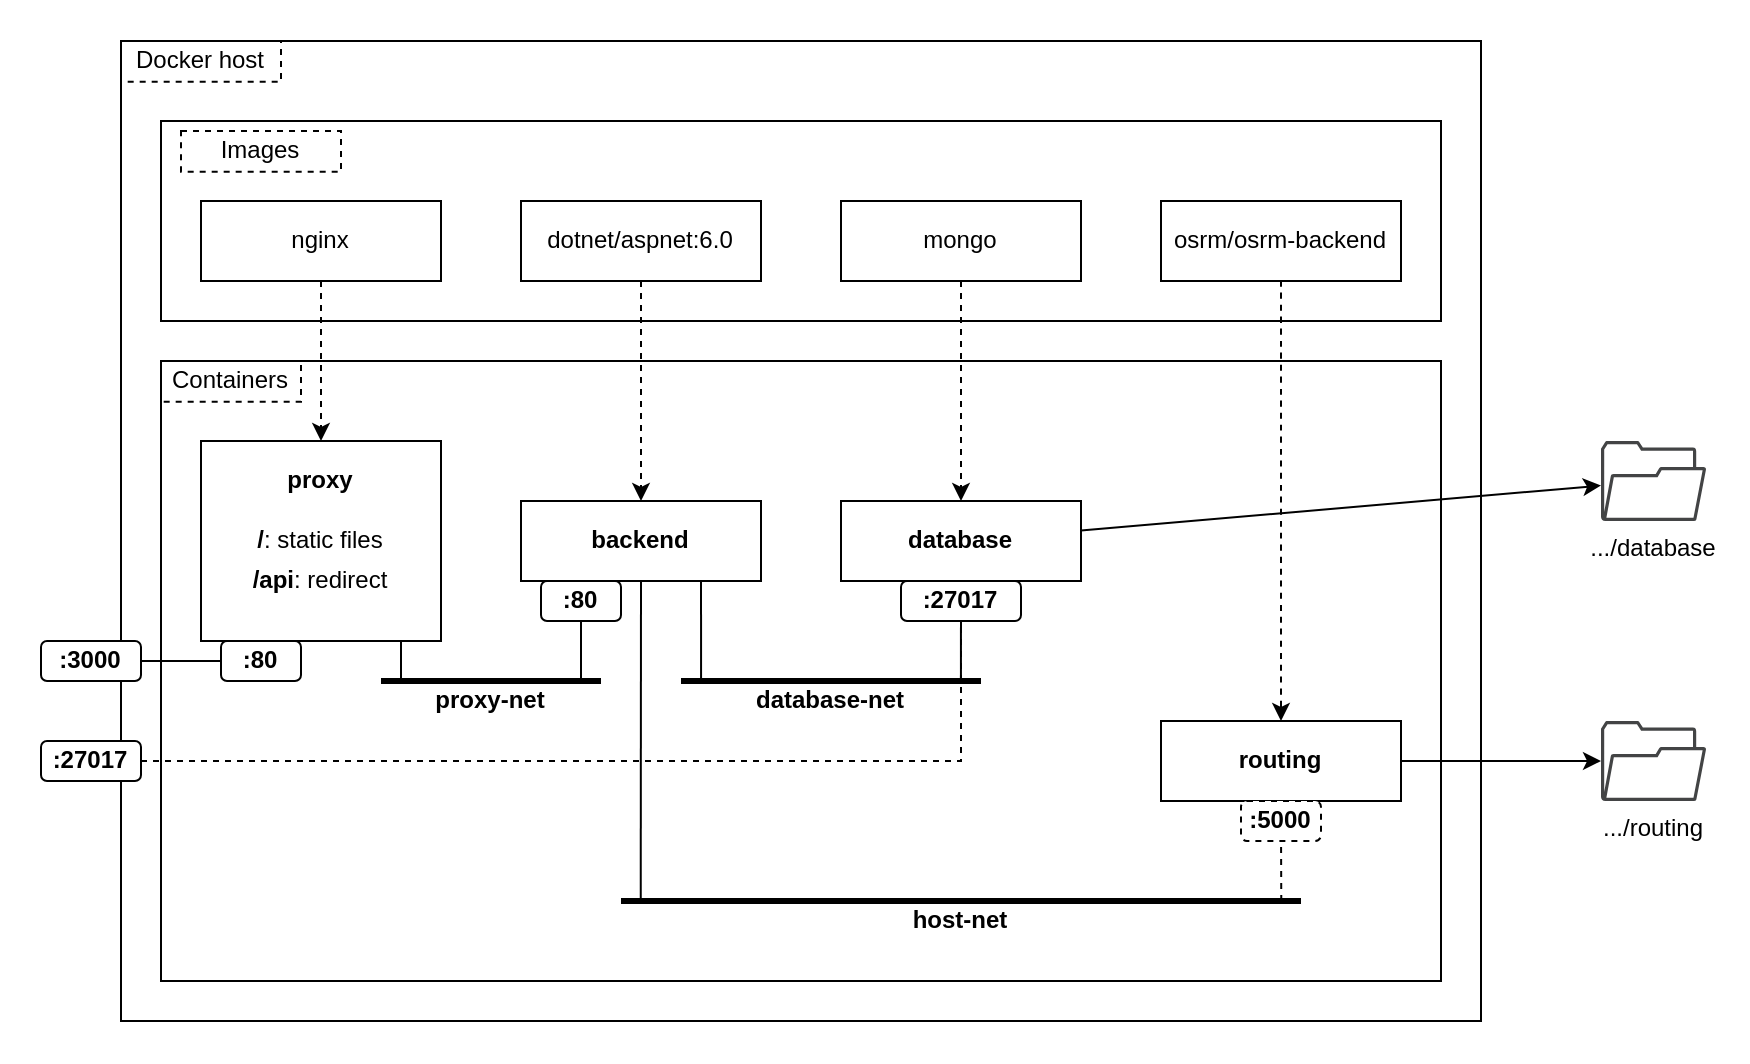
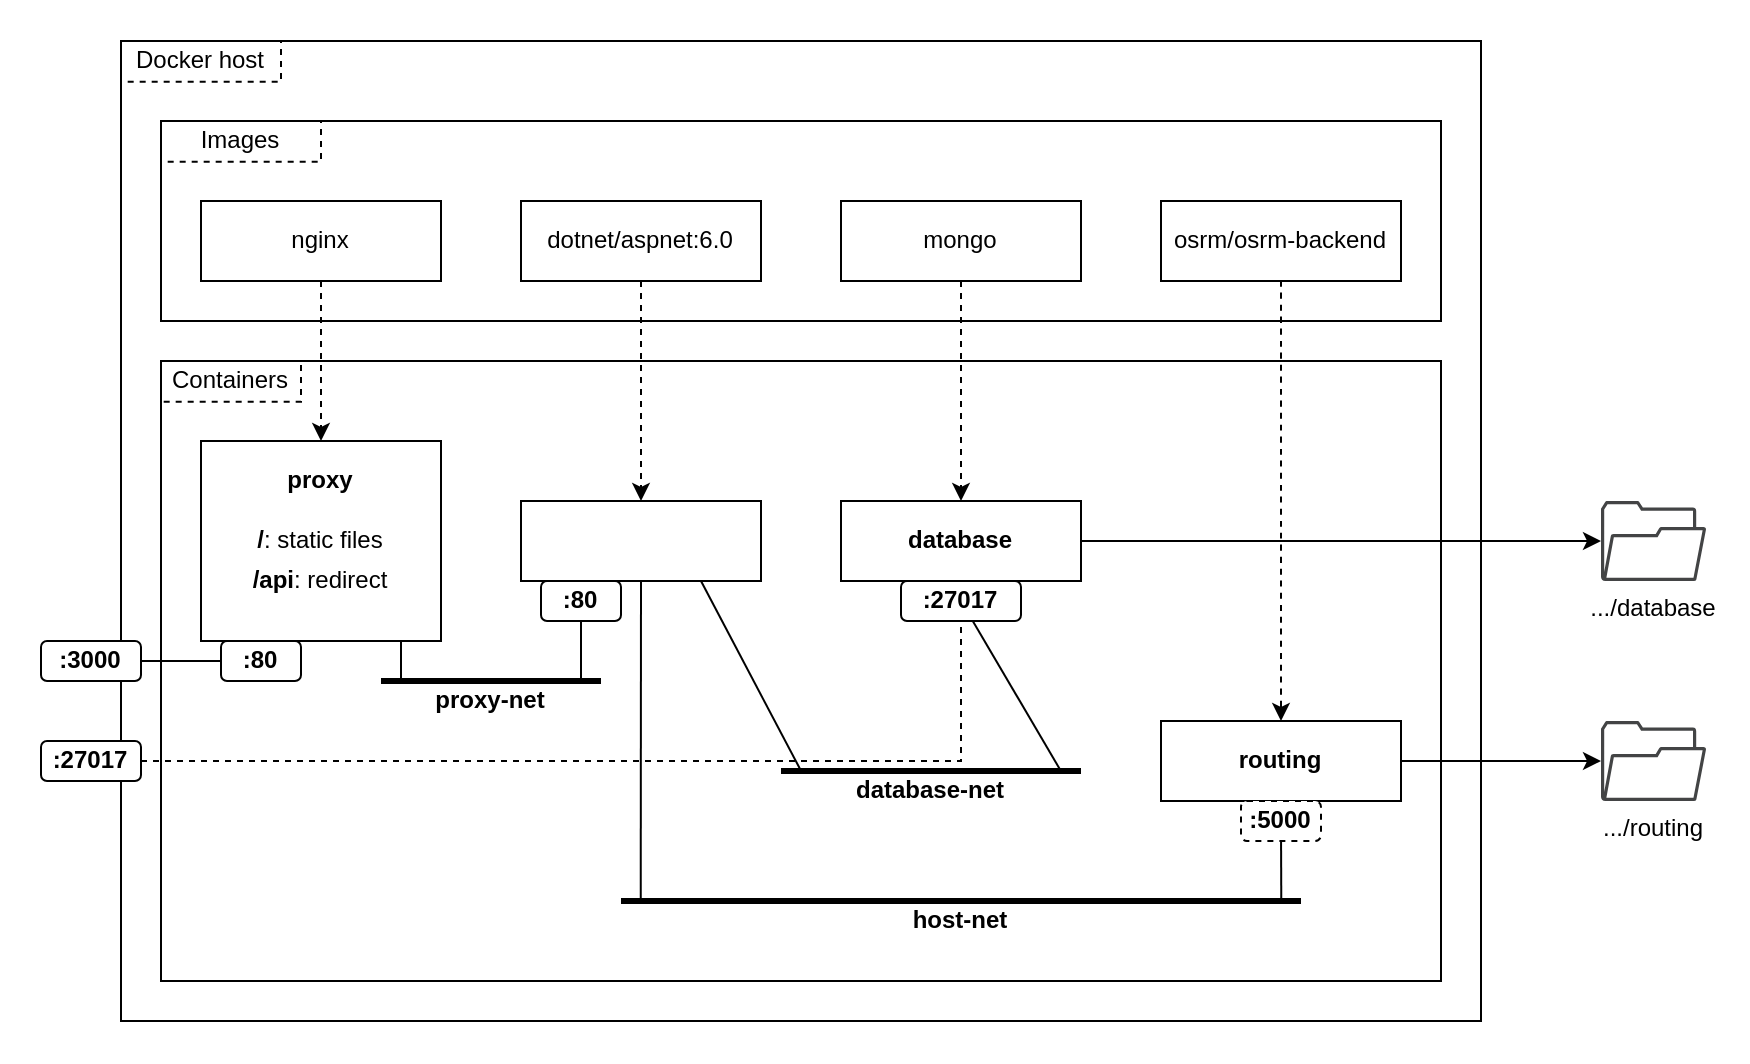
- <mxCell id="28" value="Images" style="text;html=1;strokeColor=#000000;fillColor=none;align=center;verticalAlign=middle;whiteSpace=wrap;rounded=0;dashed=1;strokeWidth=1;" parent="1" vertex="1"><mxGeometry x="90" y="65" width="80" height="20.34" as="geometry" /></mxCell>
+ <mxCell id="28" value="Images" style="text;html=1;strokeColor=#000000;fillColor=none;align=center;verticalAlign=middle;whiteSpace=wrap;rounded=0;dashed=1;strokeWidth=1;" parent="1" vertex="1"><mxGeometry x="80" y="60" width="80" height="20.34" as="geometry" /></mxCell>
- <mxCell id="50" value=".../database" style="sketch=0;pointerEvents=1;shadow=0;dashed=0;html=1;strokeColor=none;fillColor=#434445;aspect=fixed;labelPosition=center;verticalLabelPosition=bottom;verticalAlign=top;align=center;outlineConnect=0;shape=mxgraph.vvd.folder;" parent="1" vertex="1"><mxGeometry x="800" y="220" width="52.63" height="40" as="geometry" /></mxCell>
+ <mxCell id="50" value=".../database" style="sketch=0;pointerEvents=1;shadow=0;dashed=0;html=1;strokeColor=none;fillColor=#434445;aspect=fixed;labelPosition=center;verticalLabelPosition=bottom;verticalAlign=top;align=center;outlineConnect=0;shape=mxgraph.vvd.folder;" parent="1" vertex="1"><mxGeometry x="800" y="250" width="52.63" height="40" as="geometry" /></mxCell>
- <mxCell id="44" value="backend" style="text;html=1;strokeColor=none;fillColor=none;align=center;verticalAlign=middle;whiteSpace=wrap;rounded=0;fontStyle=1" parent="42" vertex="1"><mxGeometry x="10" y="10" width="100" height="20" as="geometry" /></mxCell>
- <mxCell id="14" value="database-net" style="text;html=1;align=center;verticalAlign=middle;whiteSpace=wrap;rounded=0;fontStyle=1;fillColor=none;" parent="1" vertex="1"><mxGeometry x="340" y="340" width="150" height="20" as="geometry" /></mxCell>
+ <mxCell id="14" value="database-net" style="text;html=1;align=center;verticalAlign=middle;whiteSpace=wrap;rounded=0;fontStyle=1;fillColor=none;" parent="1" vertex="1"><mxGeometry x="390" y="385" width="150" height="20" as="geometry" /></mxCell>
- <mxCell id="6" value="" style="endArrow=none;html=1;rounded=0;exitX=0.971;exitY=0;exitDx=0;exitDy=0;exitPerimeter=0;dashed=1;" parent="1" source="9" target="49" edge="1"><mxGeometry width="50" height="50" relative="1" as="geometry"><mxPoint x="570" y="570" as="sourcePoint" /><mxPoint x="540" y="580" as="targetPoint" /></mxGeometry></mxCell>
+ <mxCell id="6" value="" style="endArrow=none;html=1;rounded=0;exitX=0.971;exitY=0;exitDx=0;exitDy=0;exitPerimeter=0;" parent="1" source="9" target="49" edge="1"><mxGeometry width="50" height="50" relative="1" as="geometry"><mxPoint x="570" y="570" as="sourcePoint" /><mxPoint x="540" y="580" as="targetPoint" /></mxGeometry></mxCell>
